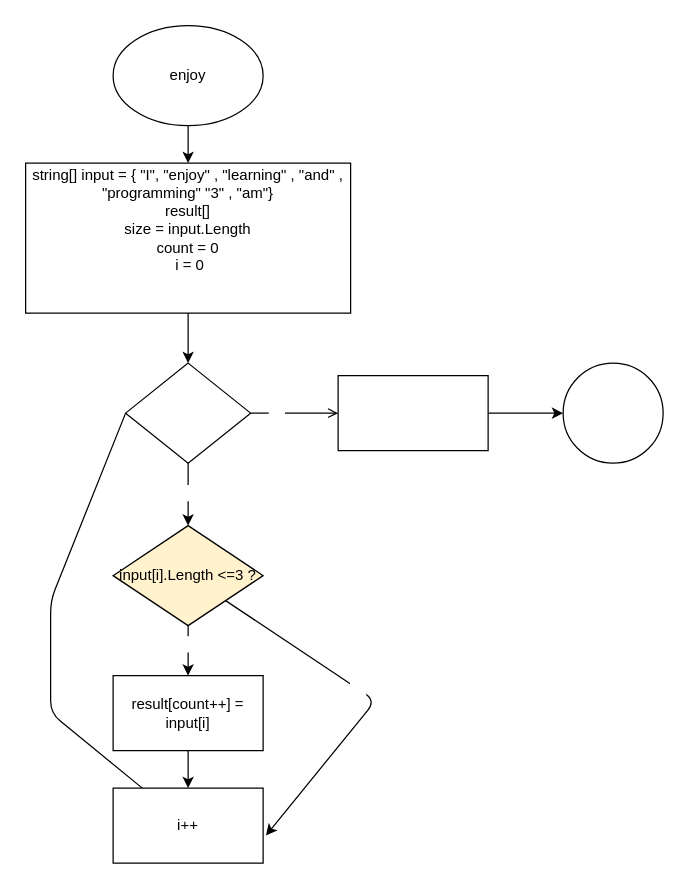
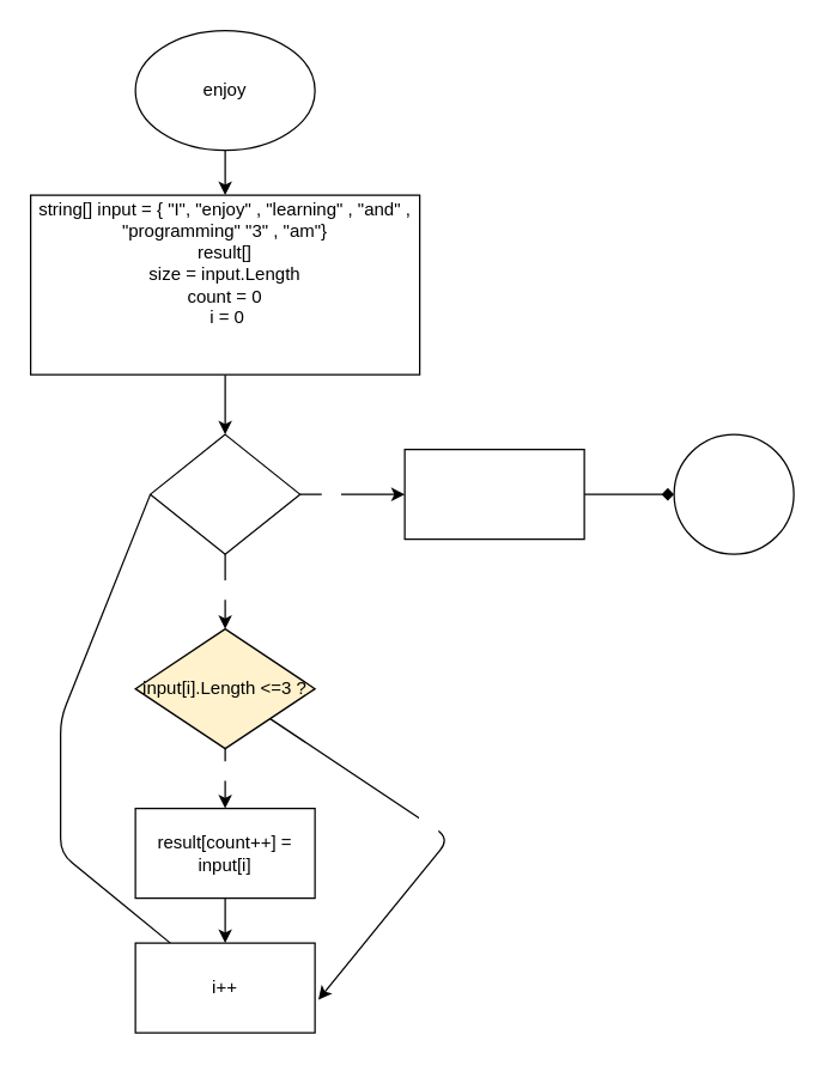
- <mxCell id="15" value="" style="edgeStyle=none;html=1;fontColor=#FFFFFF;endArrow=open;" edge="1" parent="1" source="17" target="19"><mxGeometry relative="1" as="geometry" /></mxCell>
+ <mxCell id="15" value="" style="edgeStyle=none;html=1;fontColor=#FFFFFF;" edge="1" parent="1" source="17" target="19"><mxGeometry relative="1" as="geometry" /></mxCell>
- <mxCell id="18" value="" style="edgeStyle=none;html=1;fontColor=#FFFFFF;" edge="1" parent="1" source="19" target="20"><mxGeometry relative="1" as="geometry" /></mxCell>
+ <mxCell id="18" value="" style="edgeStyle=none;html=1;fontColor=#FFFFFF;endArrow=diamond;" edge="1" parent="1" source="19" target="20"><mxGeometry relative="1" as="geometry" /></mxCell>
